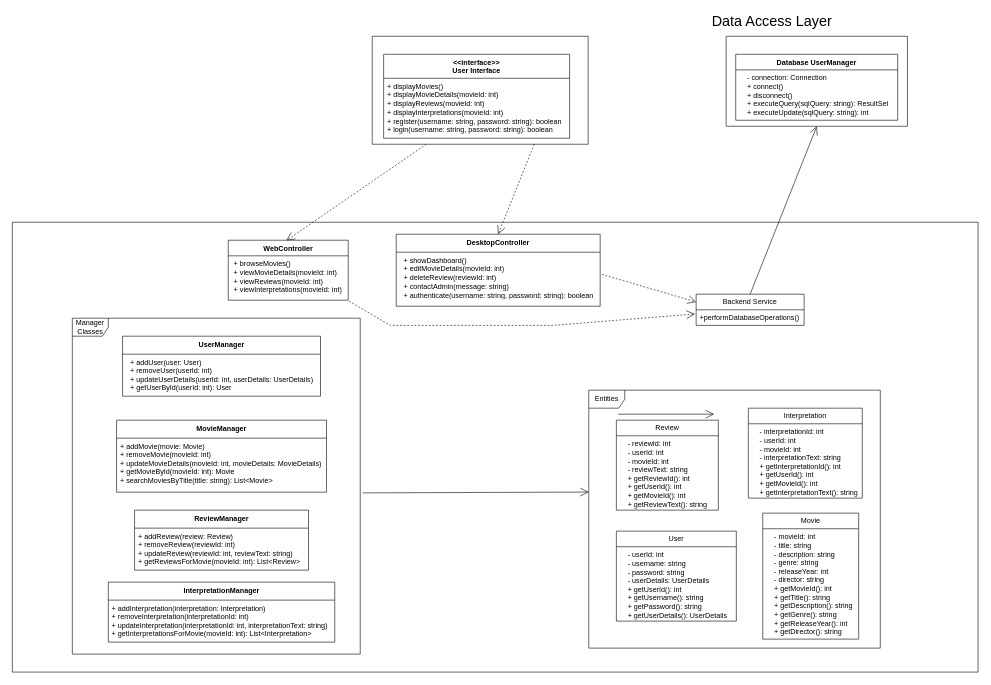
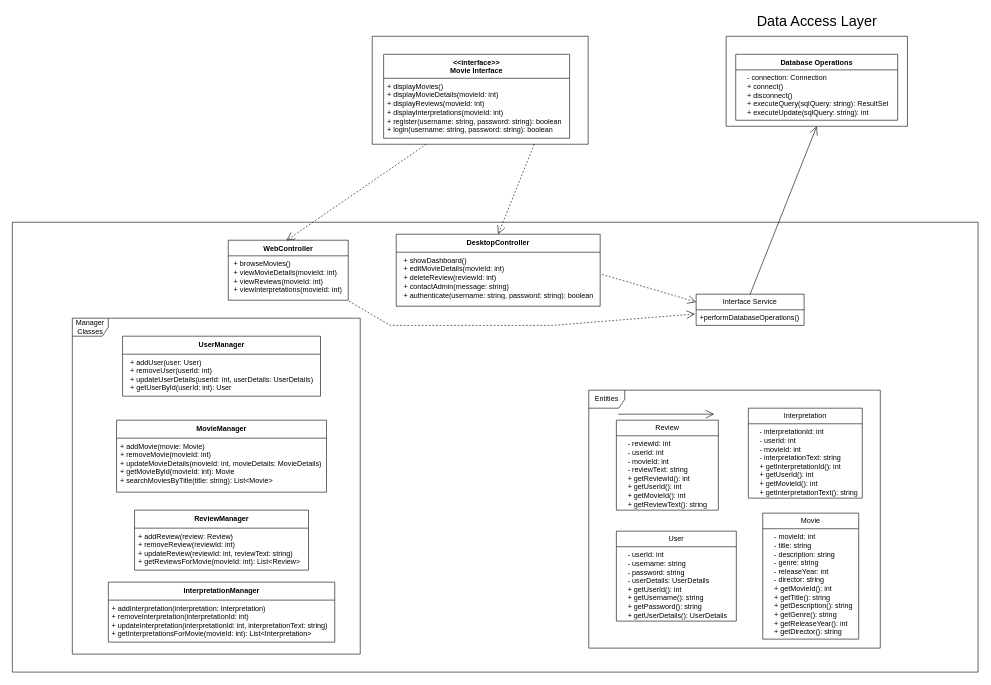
- <mxCell id="38" value="&lt;font style=&quot;font-size: 24px;&quot;&gt;Data Access Layer&lt;/font&gt;" style="text;html=1;align=center;verticalAlign=middle;whiteSpace=wrap;rounded=0;" parent="1" vertex="1"><mxGeometry x="1168.88" y="20" width="234.5" height="30" as="geometry" /></mxCell>
+ <mxCell id="38" value="&lt;font style=&quot;font-size: 24px;&quot;&gt;Data Access Layer&lt;/font&gt;" style="text;html=1;align=center;verticalAlign=middle;whiteSpace=wrap;rounded=0;" parent="1" vertex="1"><mxGeometry x="1243.88" y="20" width="234.5" height="30" as="geometry" /></mxCell>
- <mxCell id="34" value="Database UserManager" style="swimlane;fontStyle=1;align=center;verticalAlign=top;childLayout=stackLayout;horizontal=1;startSize=26;horizontalStack=0;resizeParent=1;resizeParentMax=0;resizeLast=0;collapsible=1;marginBottom=0;whiteSpace=wrap;html=1;" parent="33" vertex="1"><mxGeometry x="16" y="30" width="270" height="110" as="geometry" /></mxCell>
+ <mxCell id="34" value="Database Operations" style="swimlane;fontStyle=1;align=center;verticalAlign=top;childLayout=stackLayout;horizontal=1;startSize=26;horizontalStack=0;resizeParent=1;resizeParentMax=0;resizeLast=0;collapsible=1;marginBottom=0;whiteSpace=wrap;html=1;" parent="33" vertex="1"><mxGeometry x="16" y="30" width="270" height="110" as="geometry" /></mxCell>
- <mxCell id="3" value="&amp;lt;&amp;lt;interface&amp;gt;&amp;gt;&lt;div&gt;&lt;/div&gt;&lt;div&gt;User Interface&lt;/div&gt;" style="swimlane;fontStyle=1;align=center;verticalAlign=top;childLayout=stackLayout;horizontal=1;startSize=40;horizontalStack=0;resizeParent=1;resizeParentMax=0;resizeLast=0;collapsible=1;marginBottom=0;whiteSpace=wrap;html=1;" parent="2" vertex="1"><mxGeometry x="19" y="30" width="310" height="140" as="geometry" /></mxCell>
+ <mxCell id="3" value="&amp;lt;&amp;lt;interface&amp;gt;&amp;gt;&lt;div&gt;&lt;/div&gt;&lt;div&gt;Movie Interface&lt;/div&gt;" style="swimlane;fontStyle=1;align=center;verticalAlign=top;childLayout=stackLayout;horizontal=1;startSize=40;horizontalStack=0;resizeParent=1;resizeParentMax=0;resizeLast=0;collapsible=1;marginBottom=0;whiteSpace=wrap;html=1;" parent="2" vertex="1"><mxGeometry x="19" y="30" width="310" height="140" as="geometry" /></mxCell>
- <mxCell id="27" value="Backend Service" style="swimlane;fontStyle=0;childLayout=stackLayout;horizontal=1;startSize=26;fillColor=none;horizontalStack=0;resizeParent=1;resizeParentMax=0;resizeLast=0;collapsible=1;marginBottom=0;whiteSpace=wrap;html=1;" vertex="1" parent="5"><mxGeometry x="1140" y="120" width="180" height="52" as="geometry" /></mxCell>
+ <mxCell id="27" value="Interface Service" style="swimlane;fontStyle=0;childLayout=stackLayout;horizontal=1;startSize=26;fillColor=none;horizontalStack=0;resizeParent=1;resizeParentMax=0;resizeLast=0;collapsible=1;marginBottom=0;whiteSpace=wrap;html=1;" vertex="1" parent="5"><mxGeometry x="1140" y="120" width="180" height="52" as="geometry" /></mxCell>
- <mxCell id="30" value="" style="endArrow=open;endFill=1;endSize=12;html=1;rounded=0;entryX=0;entryY=0.395;entryDx=0;entryDy=0;entryPerimeter=0;exitX=1.008;exitY=0.52;exitDx=0;exitDy=0;exitPerimeter=0;" edge="1" parent="5" source="26" target="29"><mxGeometry width="160" relative="1" as="geometry"><mxPoint x="580" y="389.5" as="sourcePoint" /><mxPoint x="740" y="389.5" as="targetPoint" /></mxGeometry></mxCell>
